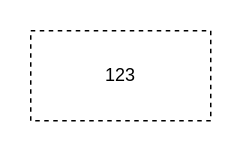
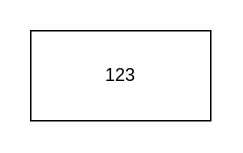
- <mxCell id="2" value="123" style="rounded=0;whiteSpace=wrap;html=1;dashed=1;" parent="1" vertex="1"><mxGeometry x="20" y="20" width="120" height="60" as="geometry" /></mxCell>
+ <mxCell id="2" value="123" style="rounded=0;whiteSpace=wrap;html=1;" parent="1" vertex="1"><mxGeometry x="20" y="20" width="120" height="60" as="geometry" /></mxCell>
